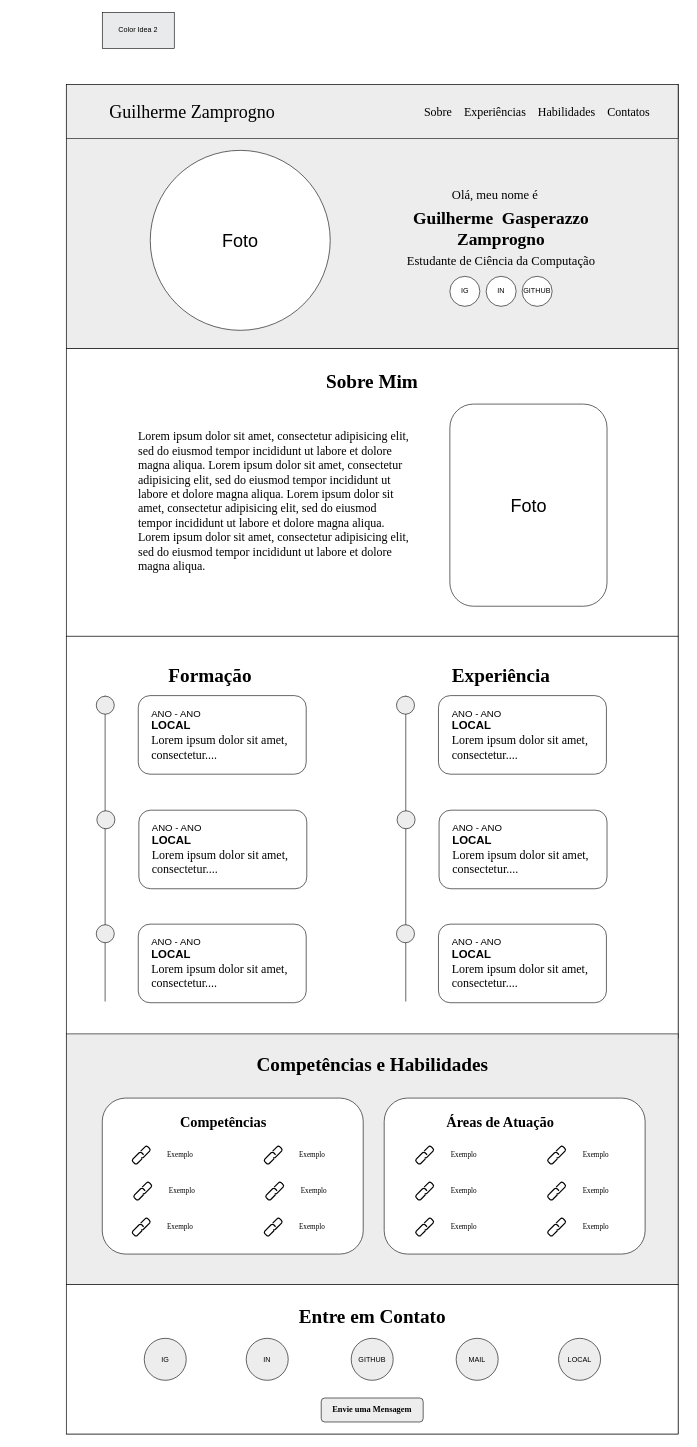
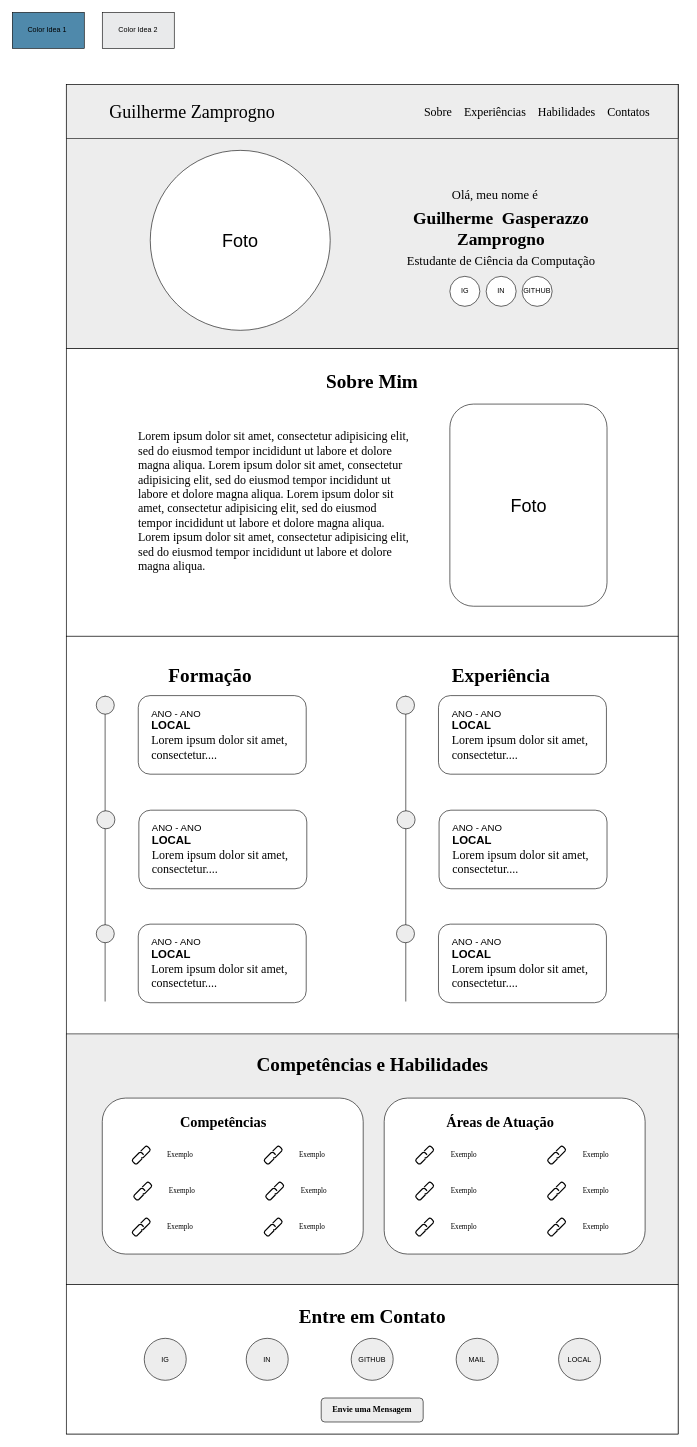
+ <mxCell id="5" value="Color Idea 1&amp;nbsp;" style="rounded=0;whiteSpace=wrap;html=1;fillColor=#4F89AB;" parent="1" vertex="1"><mxGeometry x="20" y="20" width="120" height="60" as="geometry" /></mxCell>
